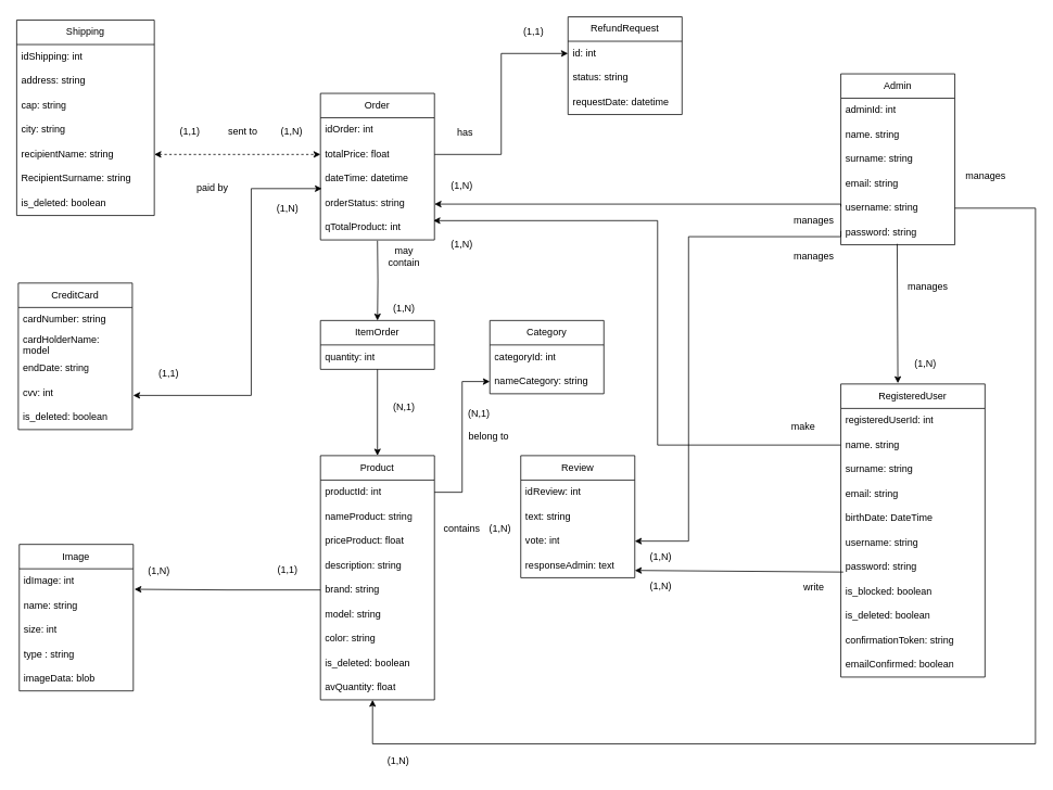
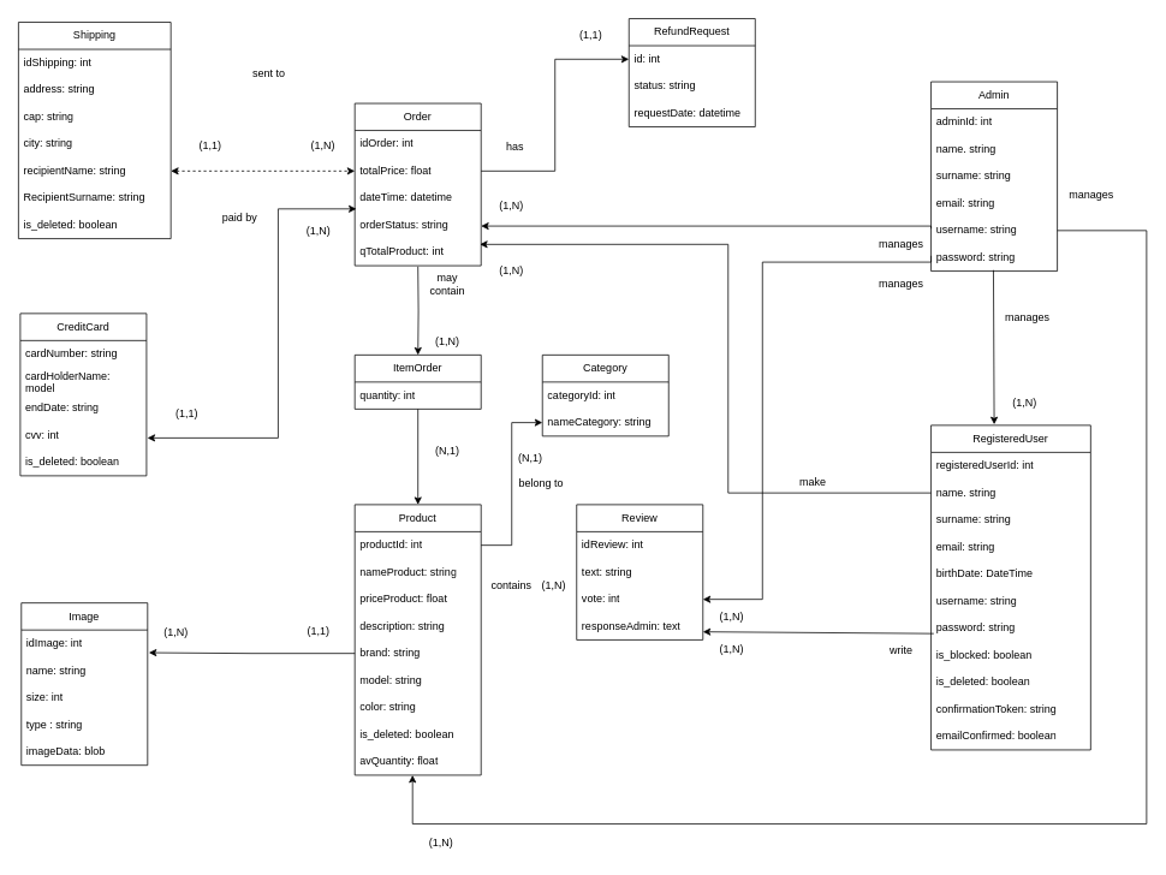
- <mxCell id="65" value="sent to" style="text;html=1;align=center;verticalAlign=middle;whiteSpace=wrap;rounded=0;" parent="1" vertex="1"><mxGeometry x="268" y="146" width="60" height="30" as="geometry" /></mxCell>
+ <mxCell id="65" value="sent to" style="text;html=1;align=center;verticalAlign=middle;whiteSpace=wrap;rounded=0;" parent="1" vertex="1"><mxGeometry x="268" y="66" width="60" height="30" as="geometry" /></mxCell>
- <mxCell id="64" value="paid by" style="text;html=1;align=center;verticalAlign=middle;whiteSpace=wrap;rounded=0;" parent="1" vertex="1"><mxGeometry x="235" y="216" width="51" height="30" as="geometry" /></mxCell>
+ <mxCell id="64" value="paid by" style="text;html=1;align=center;verticalAlign=middle;whiteSpace=wrap;rounded=0;" parent="1" vertex="1"><mxGeometry x="240" y="226" width="51" height="30" as="geometry" /></mxCell>
- <mxCell id="49" value="make" style="text;html=1;align=center;verticalAlign=middle;whiteSpace=wrap;rounded=0;" parent="1" vertex="1"><mxGeometry x="956" y="509" width="60" height="30" as="geometry" /></mxCell>
+ <mxCell id="49" value="make" style="text;html=1;align=center;verticalAlign=middle;whiteSpace=wrap;rounded=0;" parent="1" vertex="1"><mxGeometry x="871" y="519" width="60" height="30" as="geometry" /></mxCell>
